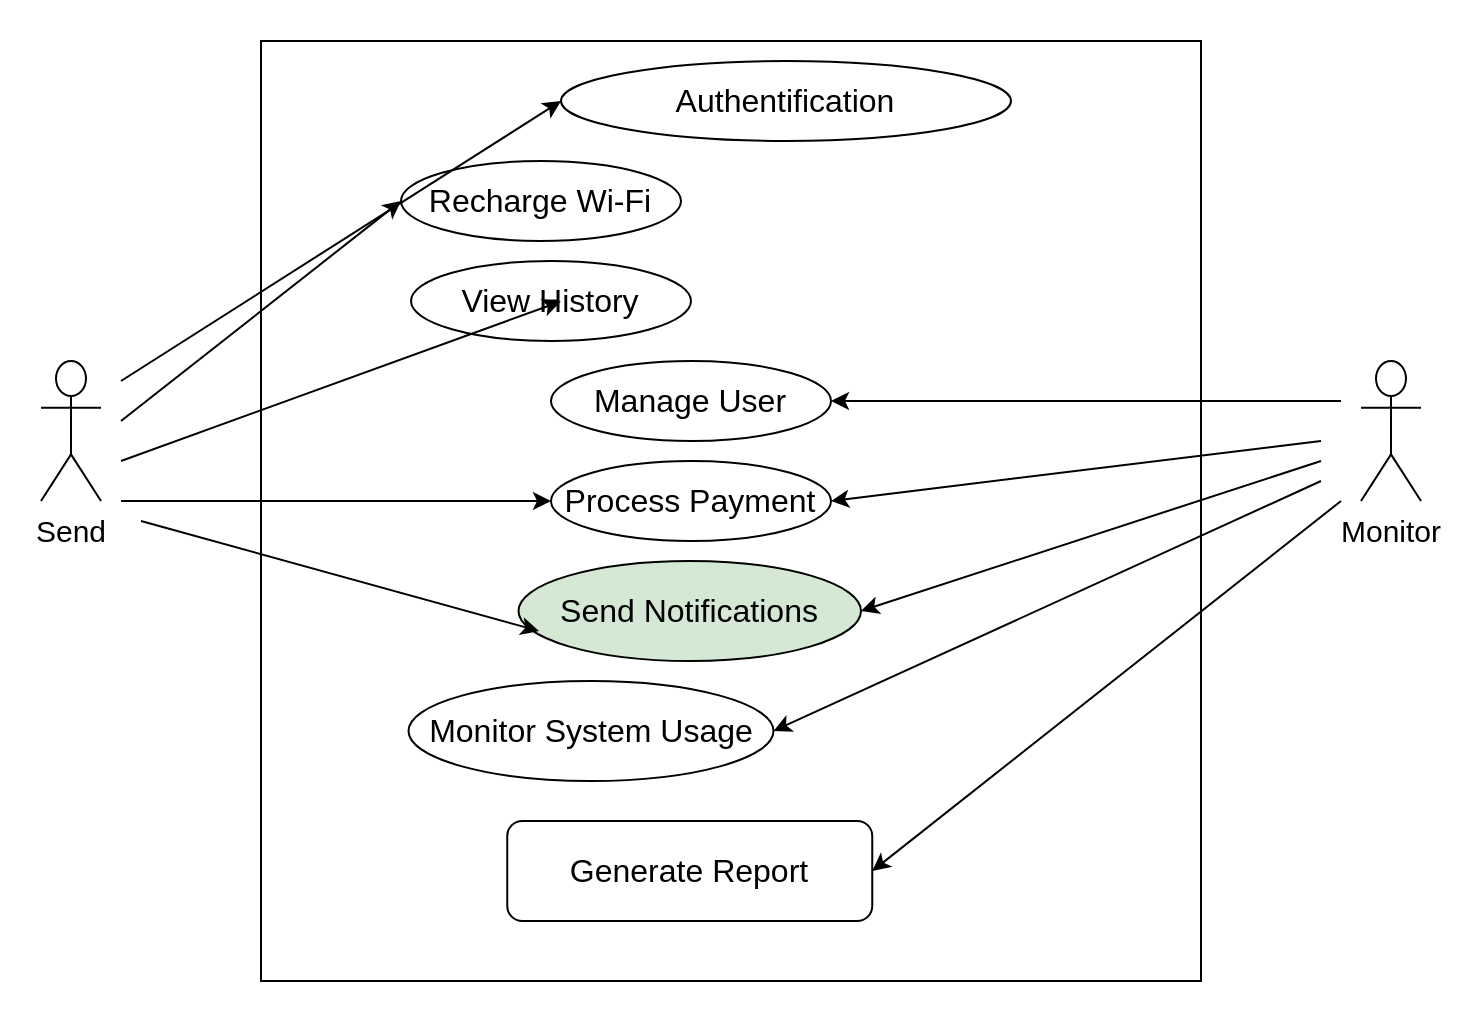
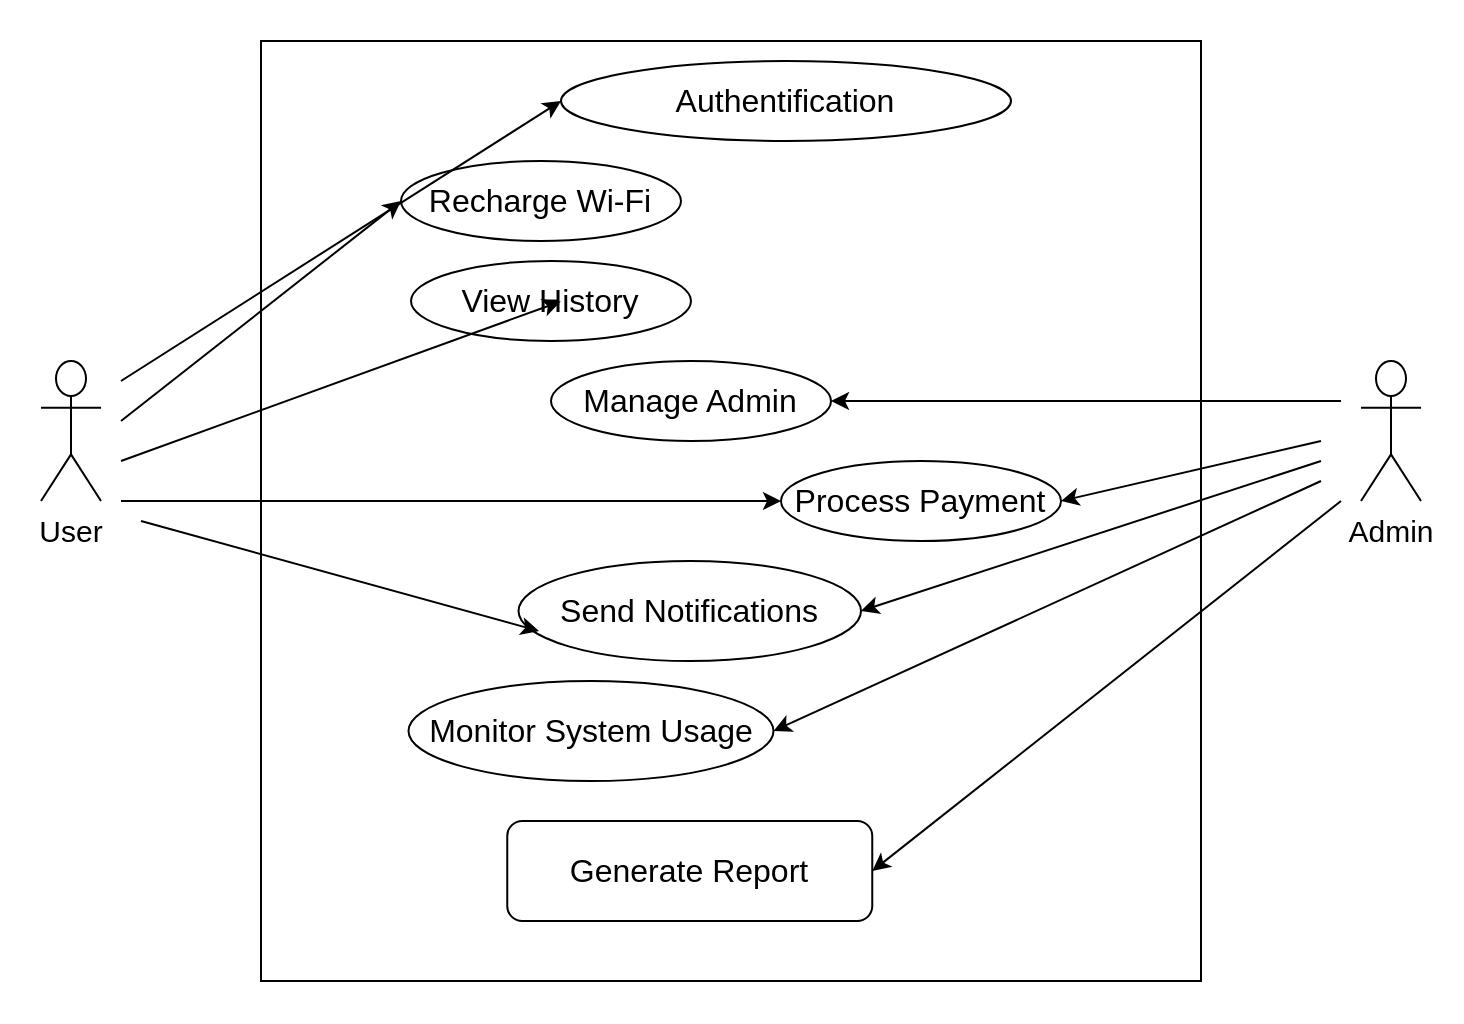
- <mxCell id="8" value="&lt;span style=&quot;font-size: 16px;&quot;&gt;Manage User&lt;/span&gt;" style="ellipse;whiteSpace=wrap;html=1;" vertex="1" parent="1"><mxGeometry x="275" y="180" width="140" height="40" as="geometry" /></mxCell>
+ <mxCell id="8" value="&lt;span style=&quot;font-size: 16px;&quot;&gt;Manage Admin&lt;/span&gt;" style="ellipse;whiteSpace=wrap;html=1;" vertex="1" parent="1"><mxGeometry x="275" y="180" width="140" height="40" as="geometry" /></mxCell>
- <mxCell id="10" value="&lt;span style=&quot;font-size: 16px;&quot;&gt;Process Payment&lt;/span&gt;" style="ellipse;whiteSpace=wrap;html=1;" vertex="1" parent="1"><mxGeometry x="275" y="230" width="140" height="40" as="geometry" /></mxCell>
+ <mxCell id="10" value="&lt;span style=&quot;font-size: 16px;&quot;&gt;Process Payment&lt;/span&gt;" style="ellipse;whiteSpace=wrap;html=1;" vertex="1" parent="1"><mxGeometry x="390" y="230" width="140" height="40" as="geometry" /></mxCell>
- <mxCell id="2" value="&lt;font style=&quot;font-size: 15px;&quot;&gt;Send&lt;/font&gt;" style="shape=umlActor;verticalLabelPosition=bottom;verticalAlign=top;html=1;outlineConnect=0;" vertex="1" parent="1"><mxGeometry x="20" y="180" width="30" height="70" as="geometry" /></mxCell>
+ <mxCell id="2" value="&lt;font style=&quot;font-size: 15px;&quot;&gt;User&lt;/font&gt;" style="shape=umlActor;verticalLabelPosition=bottom;verticalAlign=top;html=1;outlineConnect=0;" vertex="1" parent="1"><mxGeometry x="20" y="180" width="30" height="70" as="geometry" /></mxCell>
- <mxCell id="3" value="&lt;font style=&quot;font-size: 15px;&quot;&gt;Monitor&lt;/font&gt;" style="shape=umlActor;verticalLabelPosition=bottom;verticalAlign=top;html=1;outlineConnect=0;" vertex="1" parent="1"><mxGeometry x="680" y="180" width="30" height="70" as="geometry" /></mxCell>
+ <mxCell id="3" value="&lt;font style=&quot;font-size: 15px;&quot;&gt;Admin&lt;/font&gt;" style="shape=umlActor;verticalLabelPosition=bottom;verticalAlign=top;html=1;outlineConnect=0;" vertex="1" parent="1"><mxGeometry x="680" y="180" width="30" height="70" as="geometry" /></mxCell>
- <mxCell id="11" value="&lt;span style=&quot;font-size: 16px;&quot;&gt;Send Notifications&lt;/span&gt;" style="ellipse;whiteSpace=wrap;html=1;fillColor=#d5e8d4;" vertex="1" parent="1"><mxGeometry x="258.75" y="280" width="171.25" height="50" as="geometry" /></mxCell>
+ <mxCell id="11" value="&lt;span style=&quot;font-size: 16px;&quot;&gt;Send Notifications&lt;/span&gt;" style="ellipse;whiteSpace=wrap;html=1;" vertex="1" parent="1"><mxGeometry x="258.75" y="280" width="171.25" height="50" as="geometry" /></mxCell>
